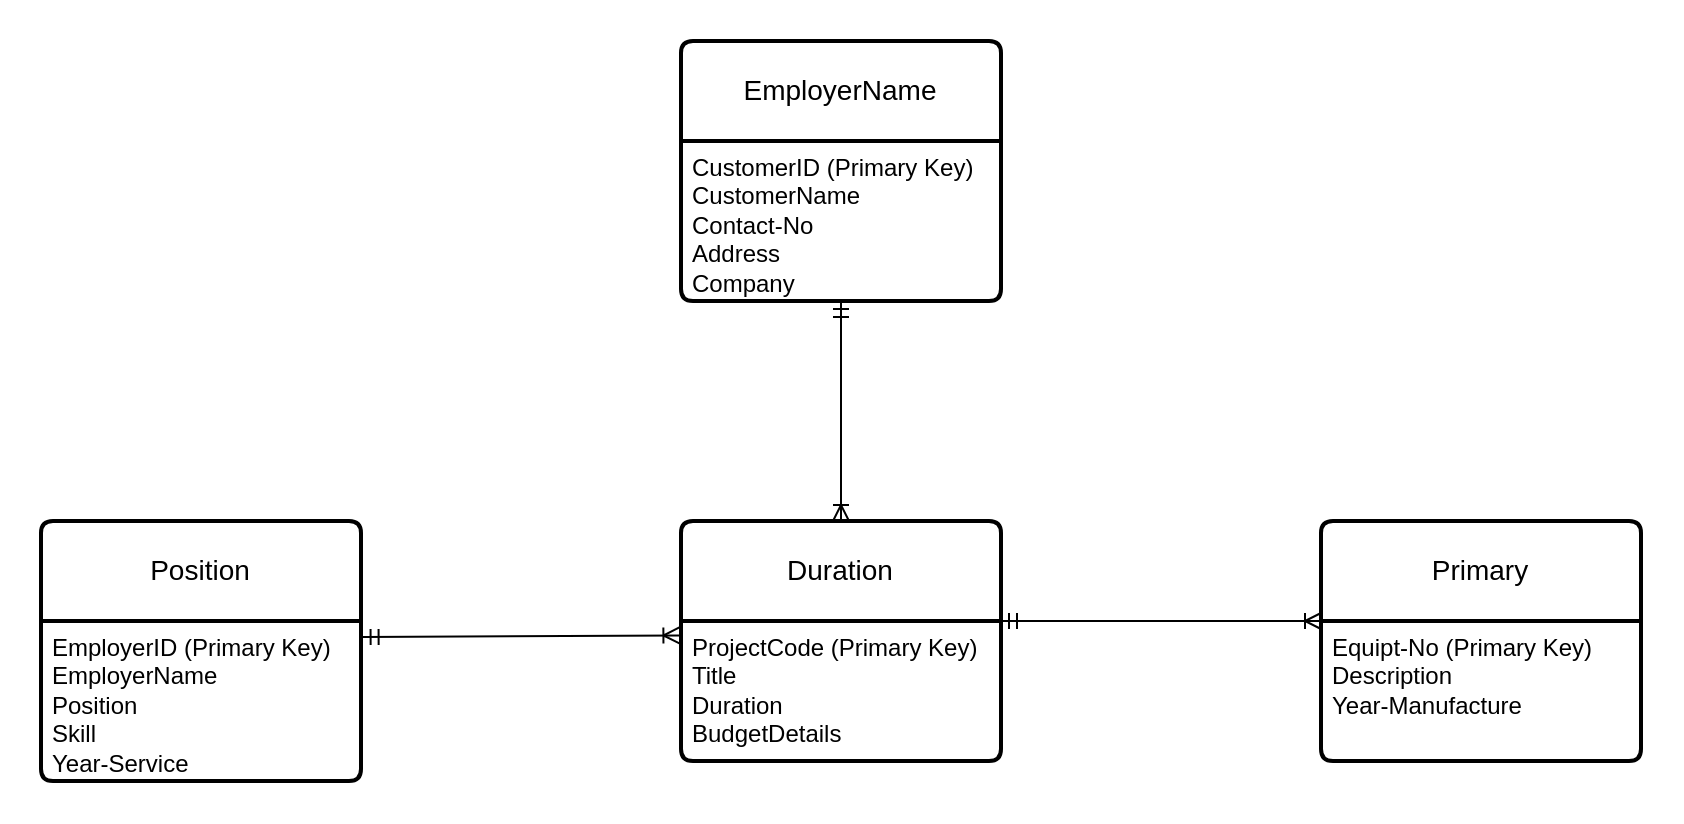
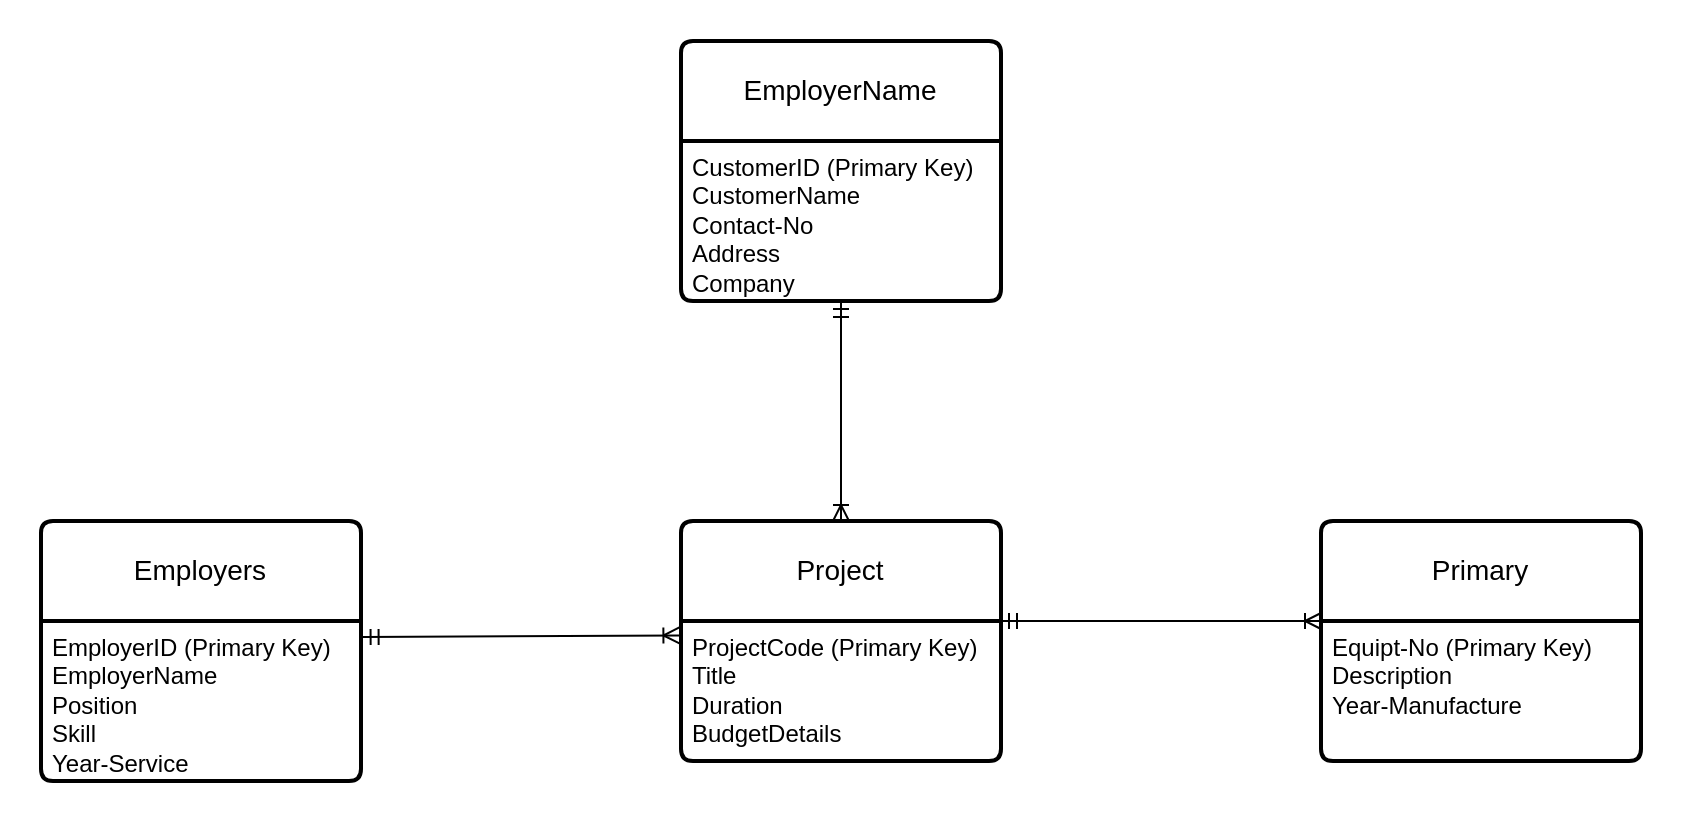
- <mxCell id="2" value="Position" style="swimlane;childLayout=stackLayout;horizontal=1;startSize=50;horizontalStack=0;rounded=1;fontSize=14;fontStyle=0;strokeWidth=2;resizeParent=0;resizeLast=1;shadow=0;dashed=0;align=center;arcSize=4;whiteSpace=wrap;html=1;" vertex="1" parent="1"><mxGeometry y="260" width="160" height="130" as="geometry" x="20" /></mxCell>
+ <mxCell id="2" value="Employers" style="swimlane;childLayout=stackLayout;horizontal=1;startSize=50;horizontalStack=0;rounded=1;fontSize=14;fontStyle=0;strokeWidth=2;resizeParent=0;resizeLast=1;shadow=0;dashed=0;align=center;arcSize=4;whiteSpace=wrap;html=1;" vertex="1" parent="1"><mxGeometry y="260" width="160" height="130" as="geometry" x="20" /></mxCell>
- <mxCell id="6" value="Duration" style="swimlane;childLayout=stackLayout;horizontal=1;startSize=50;horizontalStack=0;rounded=1;fontSize=14;fontStyle=0;strokeWidth=2;resizeParent=0;resizeLast=1;shadow=0;dashed=0;align=center;arcSize=4;whiteSpace=wrap;html=1;" vertex="1" parent="1"><mxGeometry x="340" y="260" width="160" height="120" as="geometry" /></mxCell>
+ <mxCell id="6" value="Project" style="swimlane;childLayout=stackLayout;horizontal=1;startSize=50;horizontalStack=0;rounded=1;fontSize=14;fontStyle=0;strokeWidth=2;resizeParent=0;resizeLast=1;shadow=0;dashed=0;align=center;arcSize=4;whiteSpace=wrap;html=1;" vertex="1" parent="1"><mxGeometry x="340" y="260" width="160" height="120" as="geometry" /></mxCell>
